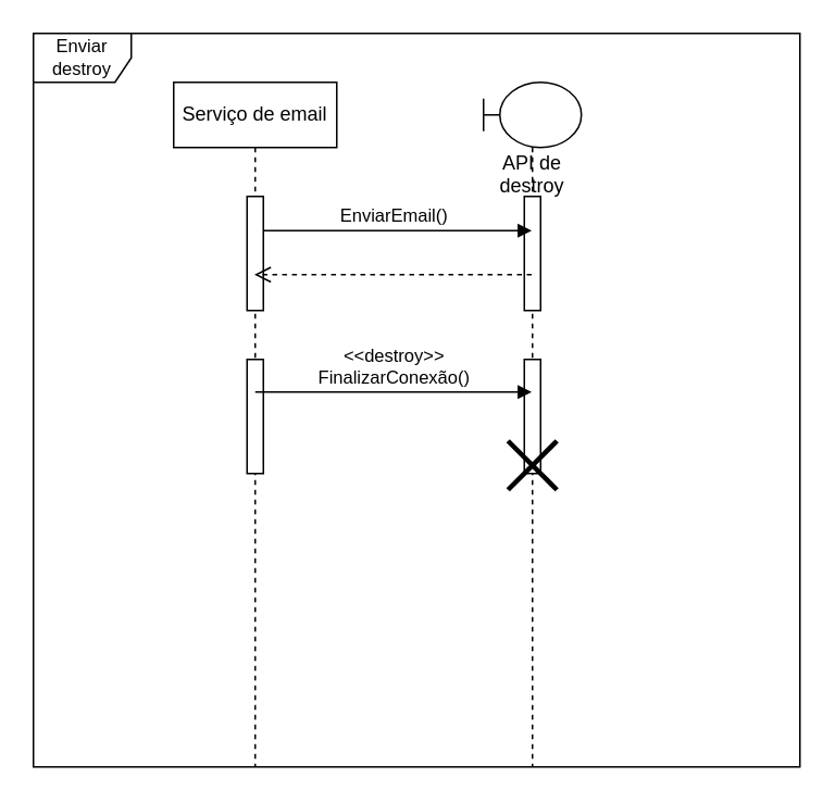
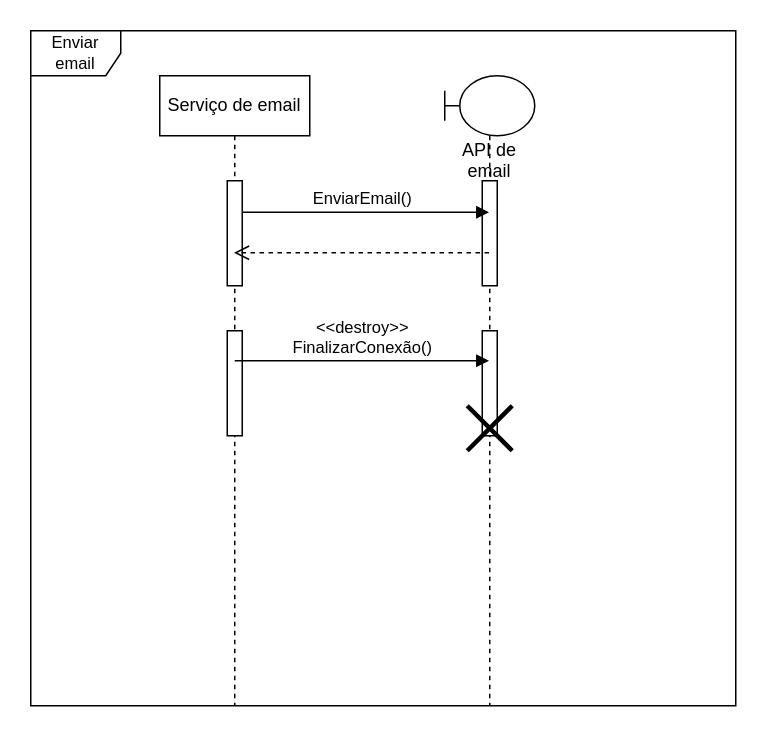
- <mxCell id="2" value="Enviar destroy" style="shape=umlFrame;whiteSpace=wrap;html=1;fontSize=11;" vertex="1" parent="1"><mxGeometry x="20" y="20" width="470" height="450" as="geometry" /></mxCell>
+ <mxCell id="2" value="Enviar email" style="shape=umlFrame;whiteSpace=wrap;html=1;fontSize=11;" vertex="1" parent="1"><mxGeometry x="20" y="20" width="470" height="450" as="geometry" /></mxCell>
- <mxCell id="3" value="API de destroy" style="shape=umlLifeline;participant=umlBoundary;perimeter=lifelinePerimeter;whiteSpace=wrap;html=1;container=1;collapsible=0;recursiveResize=0;verticalAlign=top;spacingTop=36;outlineConnect=0;" vertex="1" parent="1"><mxGeometry x="296" y="50" width="60" height="420" as="geometry" /></mxCell>
+ <mxCell id="3" value="API de email" style="shape=umlLifeline;participant=umlBoundary;perimeter=lifelinePerimeter;whiteSpace=wrap;html=1;container=1;collapsible=0;recursiveResize=0;verticalAlign=top;spacingTop=36;outlineConnect=0;" vertex="1" parent="1"><mxGeometry x="296" y="50" width="60" height="420" as="geometry" /></mxCell>
